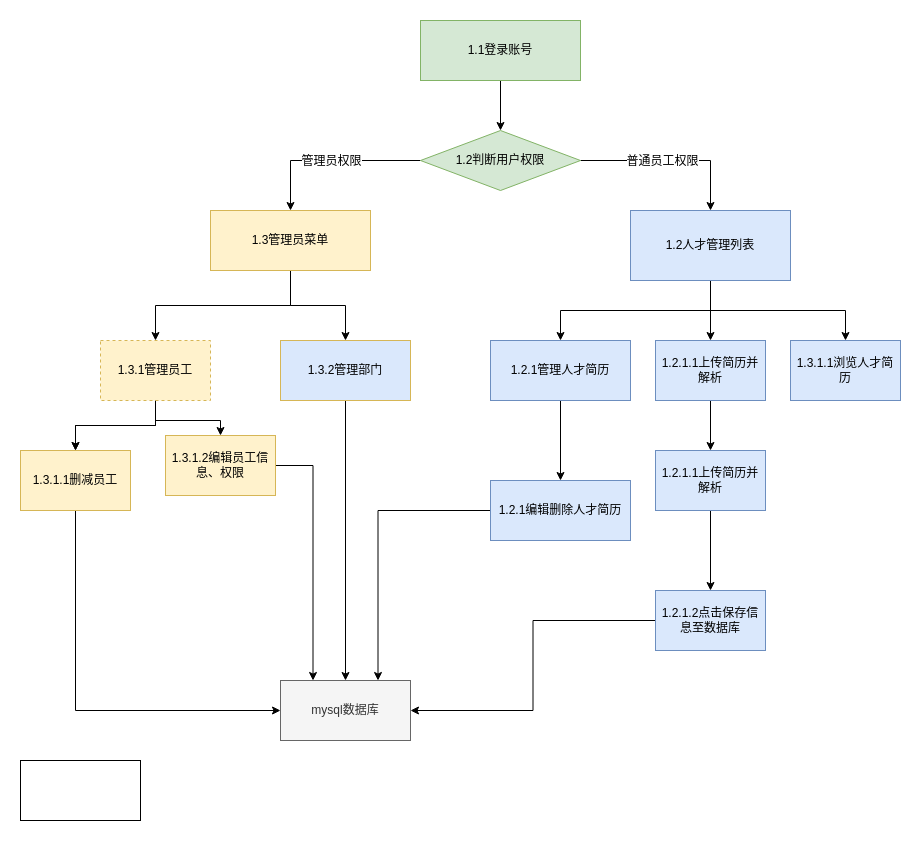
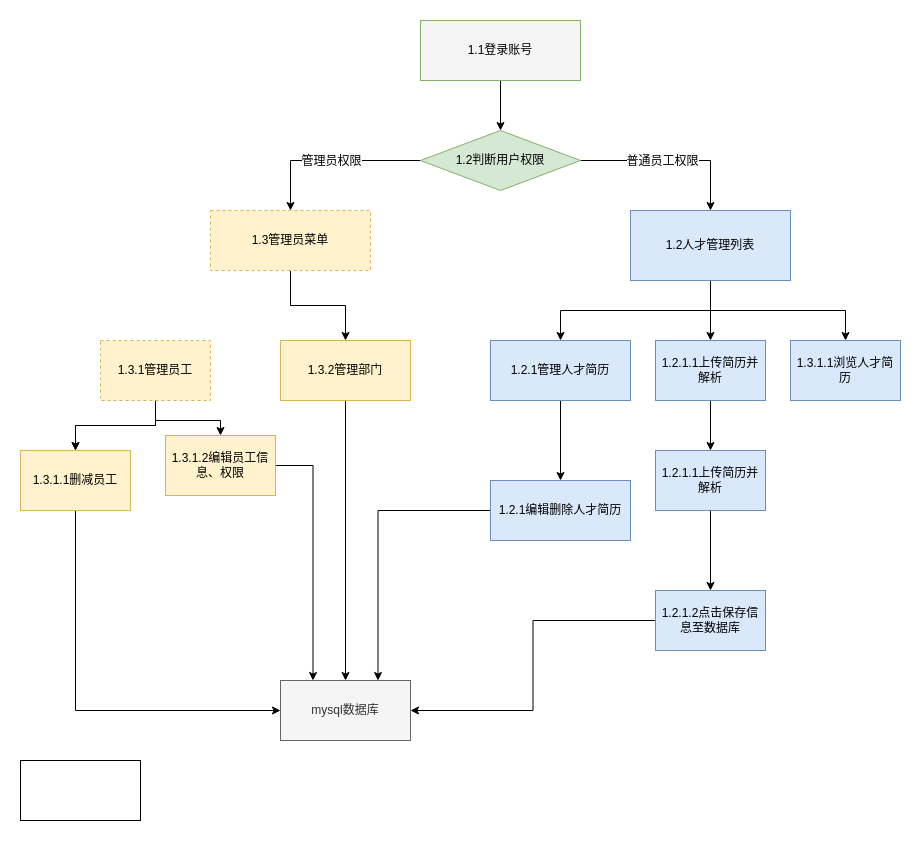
- <mxCell id="3" value="1.1登录账号" style="rounded=0;whiteSpace=wrap;html=1;fillColor=#d5e8d4;strokeColor=#82b366;" vertex="1" parent="1"><mxGeometry x="420" y="20" width="160" height="60" as="geometry" /></mxCell>
+ <mxCell id="3" value="1.1登录账号" style="rounded=0;whiteSpace=wrap;html=1;fillColor=#f5f5f5;strokeColor=#82b366;" vertex="1" parent="1"><mxGeometry x="420" y="20" width="160" height="60" as="geometry" /></mxCell>
- <mxCell id="11" value="1.3管理员菜单" style="rounded=0;whiteSpace=wrap;html=1;fillColor=#fff2cc;strokeColor=#d6b656;" vertex="1" parent="1"><mxGeometry x="210" y="210" width="160" height="60" as="geometry" /></mxCell>
+ <mxCell id="11" value="1.3管理员菜单" style="rounded=0;whiteSpace=wrap;html=1;fillColor=#fff2cc;strokeColor=#d6b656;dashed=1;" vertex="1" parent="1"><mxGeometry x="210" y="210" width="160" height="60" as="geometry" /></mxCell>
- <mxCell id="9" value="" style="edgeStyle=orthogonalEdgeStyle;rounded=0;orthogonalLoop=1;jettySize=auto;html=1;" edge="1" parent="1" source="11" target="15"><mxGeometry relative="1" as="geometry" /></mxCell>
- <mxCell id="35" value="1.3.2管理部门" style="rounded=0;whiteSpace=wrap;html=1;fillColor=#dae8fc;strokeColor=#d6b656;" vertex="1" parent="1"><mxGeometry x="280" y="340" width="130" height="60" as="geometry" /></mxCell>
+ <mxCell id="35" value="1.3.2管理部门" style="rounded=0;whiteSpace=wrap;html=1;fillColor=#fff2cc;strokeColor=#d6b656;" vertex="1" parent="1"><mxGeometry x="280" y="340" width="130" height="60" as="geometry" /></mxCell>
